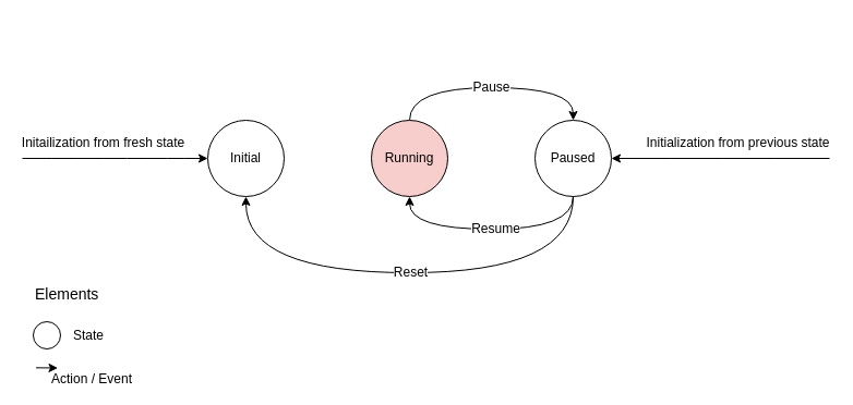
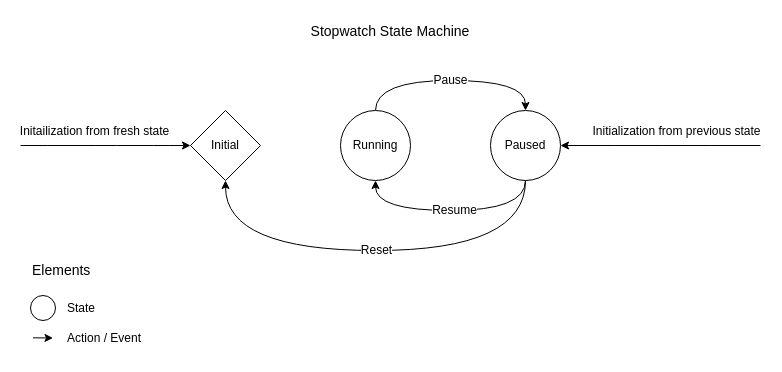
+ <mxCell id="2" value="Stopwatch State Machine" style="text;html=1;strokeColor=none;fillColor=none;align=center;verticalAlign=middle;whiteSpace=wrap;rounded=0;fontSize=14;" parent="1" vertex="1"><mxGeometry x="260" y="20" width="260" height="21" as="geometry" /></mxCell>
- <mxCell id="9" value="Initial" style="ellipse;whiteSpace=wrap;html=1;aspect=fixed;fontSize=12;" parent="1" vertex="1"><mxGeometry x="190" y="110" width="70" height="70" as="geometry" /></mxCell>
+ <mxCell id="9" value="Initial" style="rhombus;whiteSpace=wrap;html=1;aspect=fixed;fontSize=12;" parent="1" vertex="1"><mxGeometry x="190" y="110" width="70" height="70" as="geometry" /></mxCell>
- <mxCell id="11" value="Running" style="ellipse;whiteSpace=wrap;html=1;aspect=fixed;fontSize=12;fillColor=#f8cecc;" parent="1" vertex="1"><mxGeometry x="340" y="110" width="70" height="70" as="geometry" /></mxCell>
+ <mxCell id="11" value="Running" style="ellipse;whiteSpace=wrap;html=1;aspect=fixed;fontSize=12;" parent="1" vertex="1"><mxGeometry x="340" y="110" width="70" height="70" as="geometry" /></mxCell>
- <mxCell id="4" value="Action / Event" style="text;html=1;strokeColor=none;fillColor=none;align=left;verticalAlign=middle;whiteSpace=wrap;rounded=0;dashed=1;dashPattern=1 1;" parent="1" vertex="1"><mxGeometry x="45" y="335" width="85" height="25" as="geometry" /></mxCell>
+ <mxCell id="4" value="Action / Event" style="text;html=1;strokeColor=none;fillColor=none;align=left;verticalAlign=middle;whiteSpace=wrap;rounded=0;dashed=1;dashPattern=1 1;" parent="1" vertex="1"><mxGeometry x="65" y="325" width="85" height="25" as="geometry" /></mxCell>
